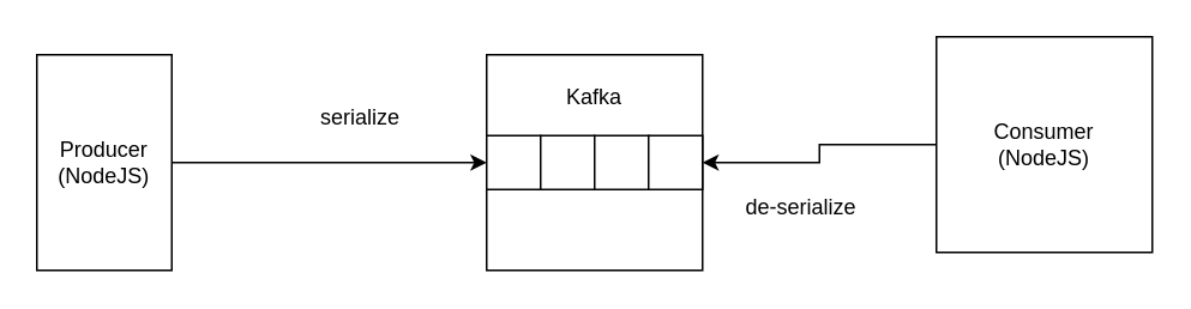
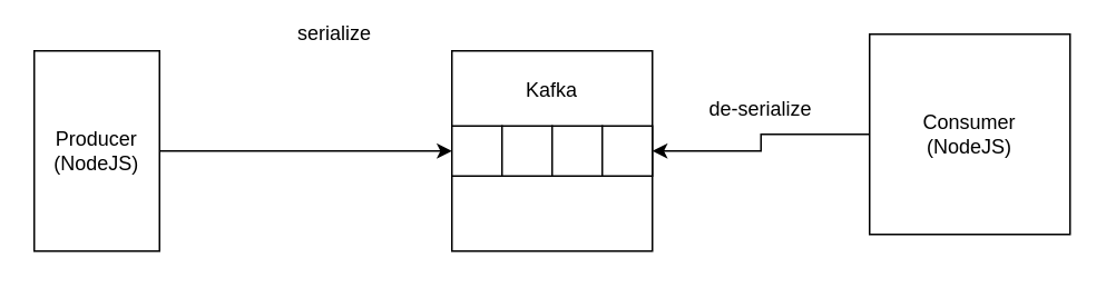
- <mxCell id="11" value="serialize" style="text;html=1;strokeColor=none;fillColor=none;align=center;verticalAlign=middle;whiteSpace=wrap;rounded=0;" vertex="1" parent="1"><mxGeometry x="180" y="55" width="40" height="20" as="geometry" /></mxCell>
+ <mxCell id="11" value="serialize" style="text;html=1;strokeColor=none;fillColor=none;align=center;verticalAlign=middle;whiteSpace=wrap;rounded=0;" vertex="1" parent="1"><mxGeometry x="180" y="10" width="40" height="20" as="geometry" /></mxCell>
- <mxCell id="12" value="de-serialize" style="text;html=1;strokeColor=none;fillColor=none;align=center;verticalAlign=middle;whiteSpace=wrap;rounded=0;" vertex="1" parent="1"><mxGeometry x="410" y="105" width="70" height="20" as="geometry" /></mxCell>
+ <mxCell id="12" value="de-serialize" style="text;html=1;strokeColor=none;fillColor=none;align=center;verticalAlign=middle;whiteSpace=wrap;rounded=0;" vertex="1" parent="1"><mxGeometry x="420" y="55" width="70" height="20" as="geometry" /></mxCell>
